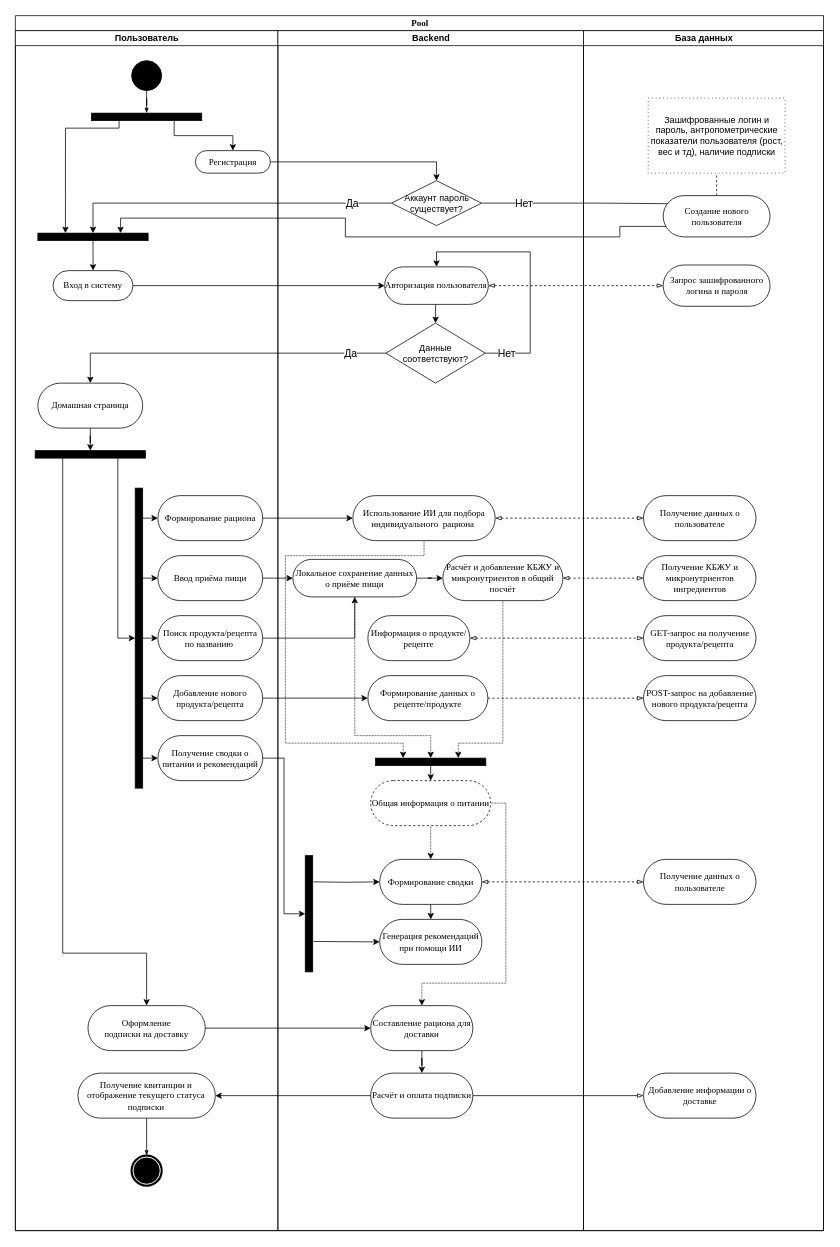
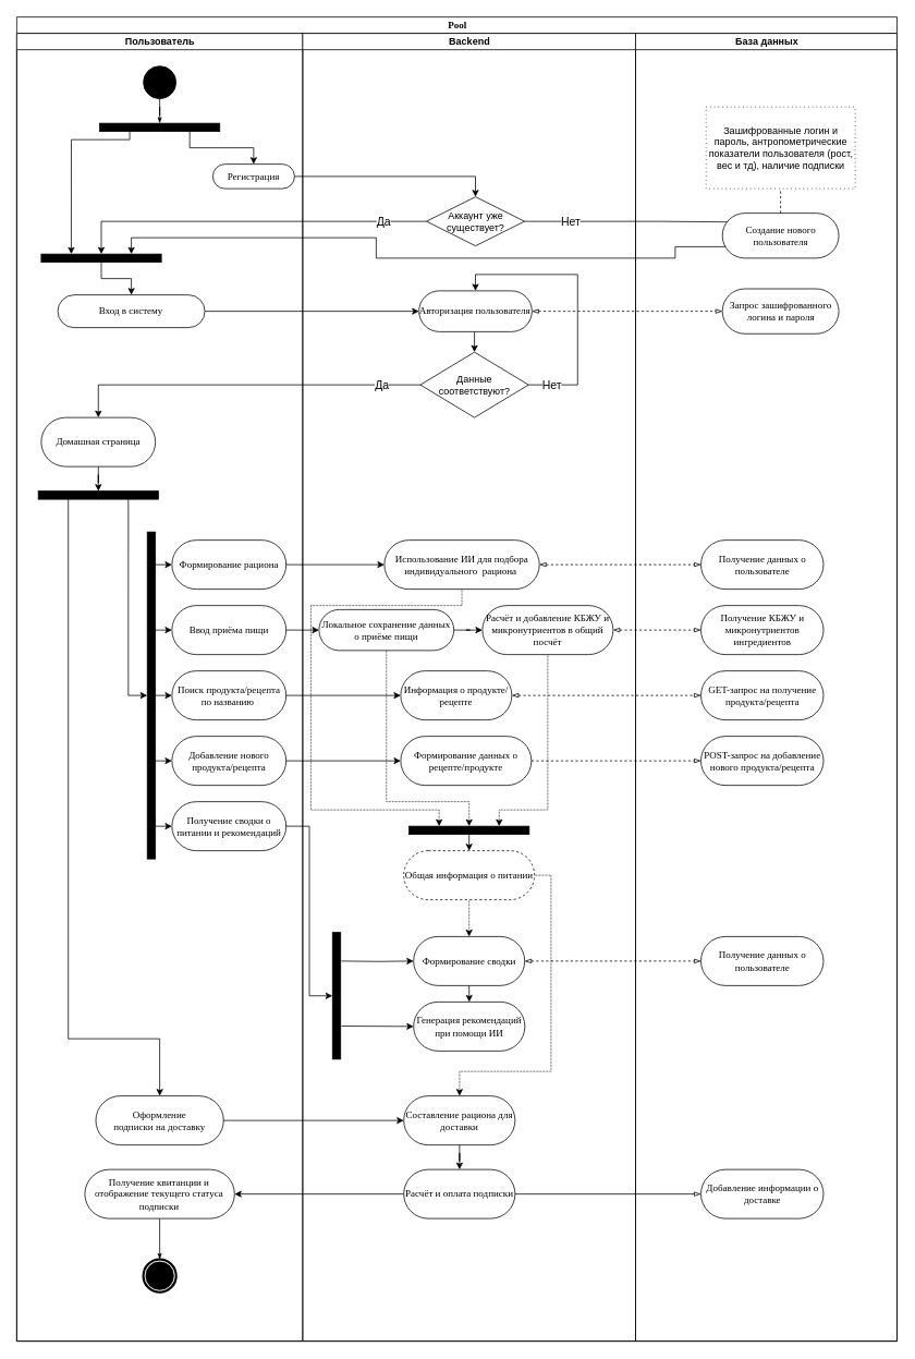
- <mxCell id="46" value="Аккаунт пароль существует?" style="rhombus;whiteSpace=wrap;html=1;" parent="45" vertex="1"><mxGeometry x="151.5" y="200" width="120" height="60" as="geometry" /></mxCell>
+ <mxCell id="46" value="Аккаунт уже существует?" style="rhombus;whiteSpace=wrap;html=1;" parent="45" vertex="1"><mxGeometry x="151.5" y="200" width="120" height="60" as="geometry" /></mxCell>
- <mxCell id="17" value="Вход в систему" style="rounded=1;whiteSpace=wrap;html=1;shadow=0;comic=0;labelBackgroundColor=none;strokeWidth=1;fontFamily=Verdana;fontSize=12;align=center;arcSize=50;" parent="15" vertex="1"><mxGeometry x="50.25" y="320" width="106.5" height="40" as="geometry" /></mxCell>
+ <mxCell id="17" value="Вход в систему" style="rounded=1;whiteSpace=wrap;html=1;shadow=0;comic=0;labelBackgroundColor=none;strokeWidth=1;fontFamily=Verdana;fontSize=12;align=center;arcSize=50;" parent="15" vertex="1"><mxGeometry x="50.25" y="320" width="180" height="40" as="geometry" /></mxCell>
- <mxCell id="87" value="" style="edgeStyle=orthogonalEdgeStyle;rounded=0;orthogonalLoop=1;jettySize=auto;html=1;" edge="1" parent="2" source="34" target="55"><mxGeometry relative="1" as="geometry" /></mxCell>
+ <mxCell id="87" value="" style="edgeStyle=orthogonalEdgeStyle;rounded=0;orthogonalLoop=1;jettySize=auto;html=1;" edge="1" parent="2" source="34" target="58"><mxGeometry relative="1" as="geometry" /></mxCell>
